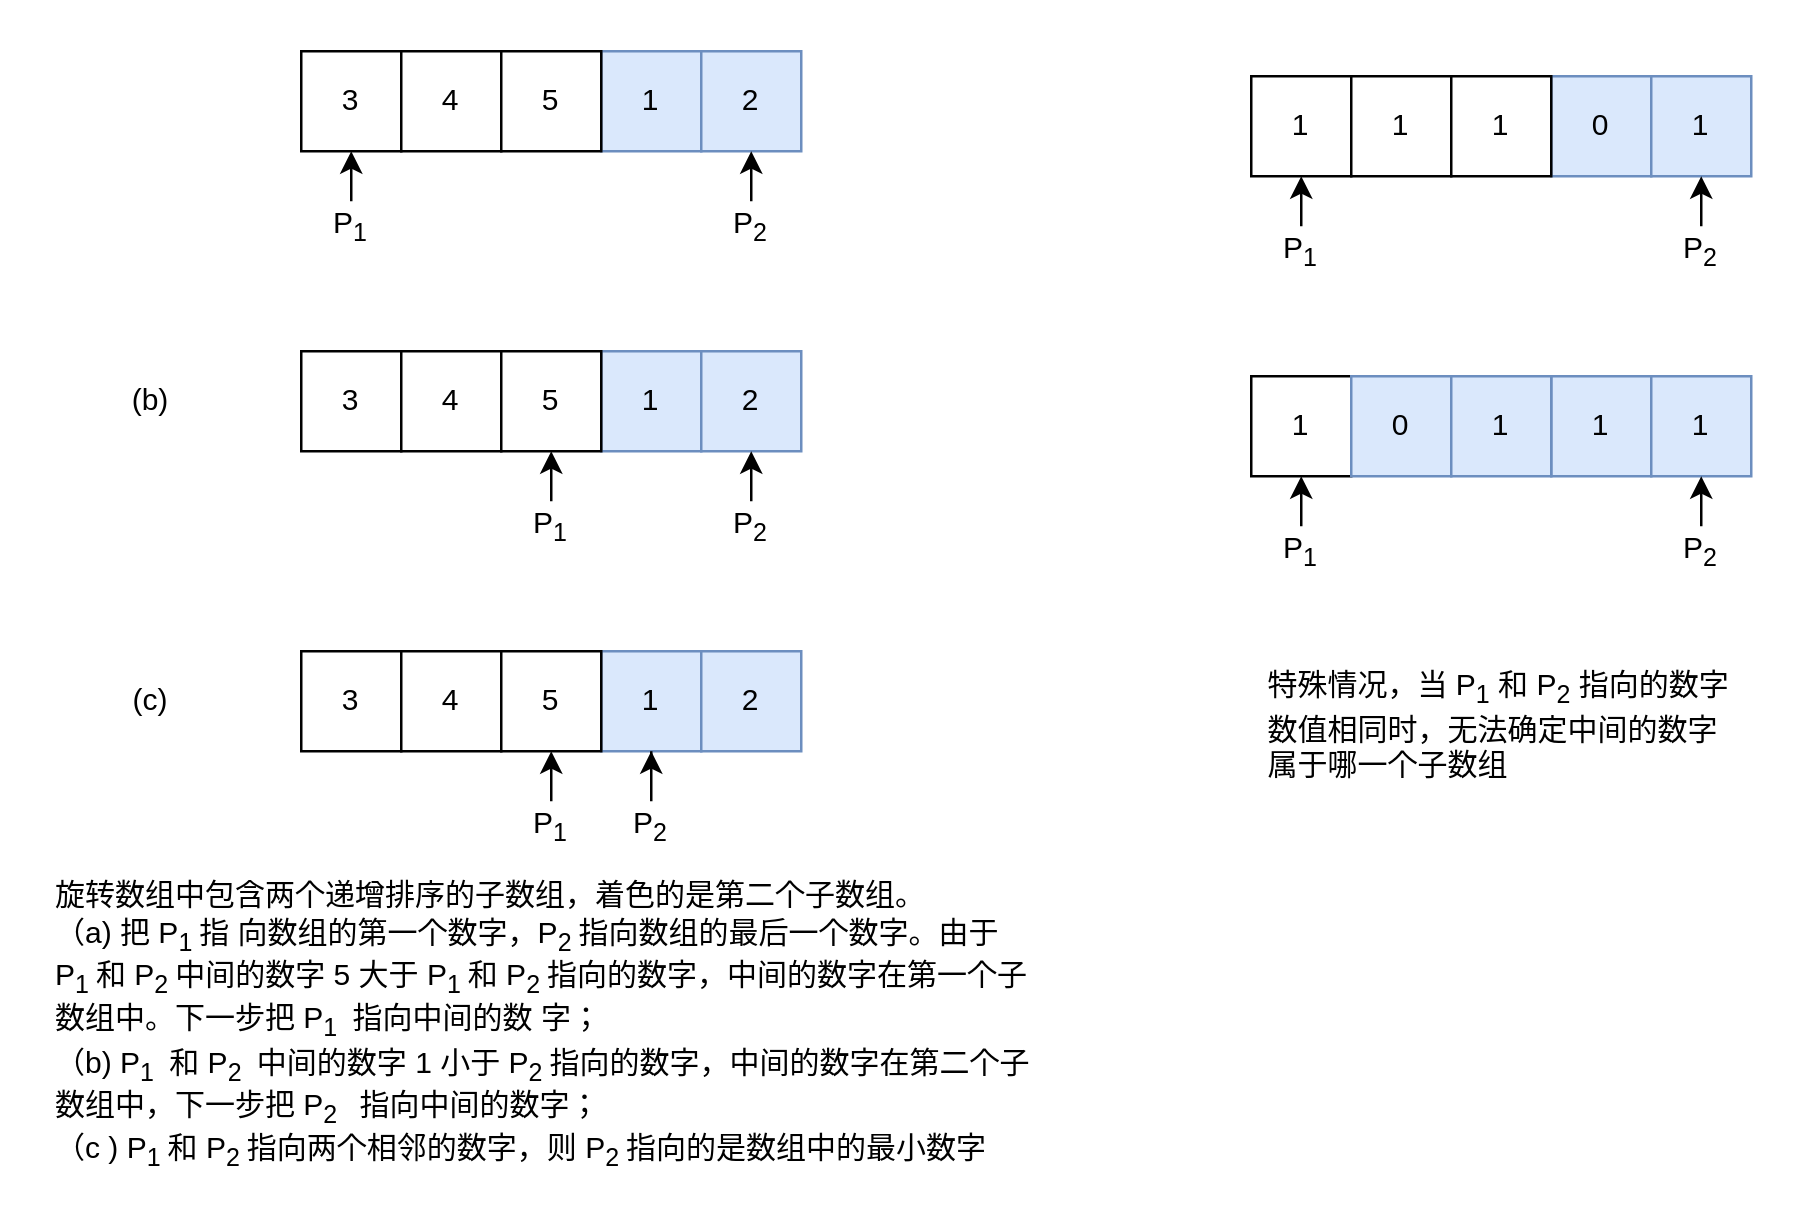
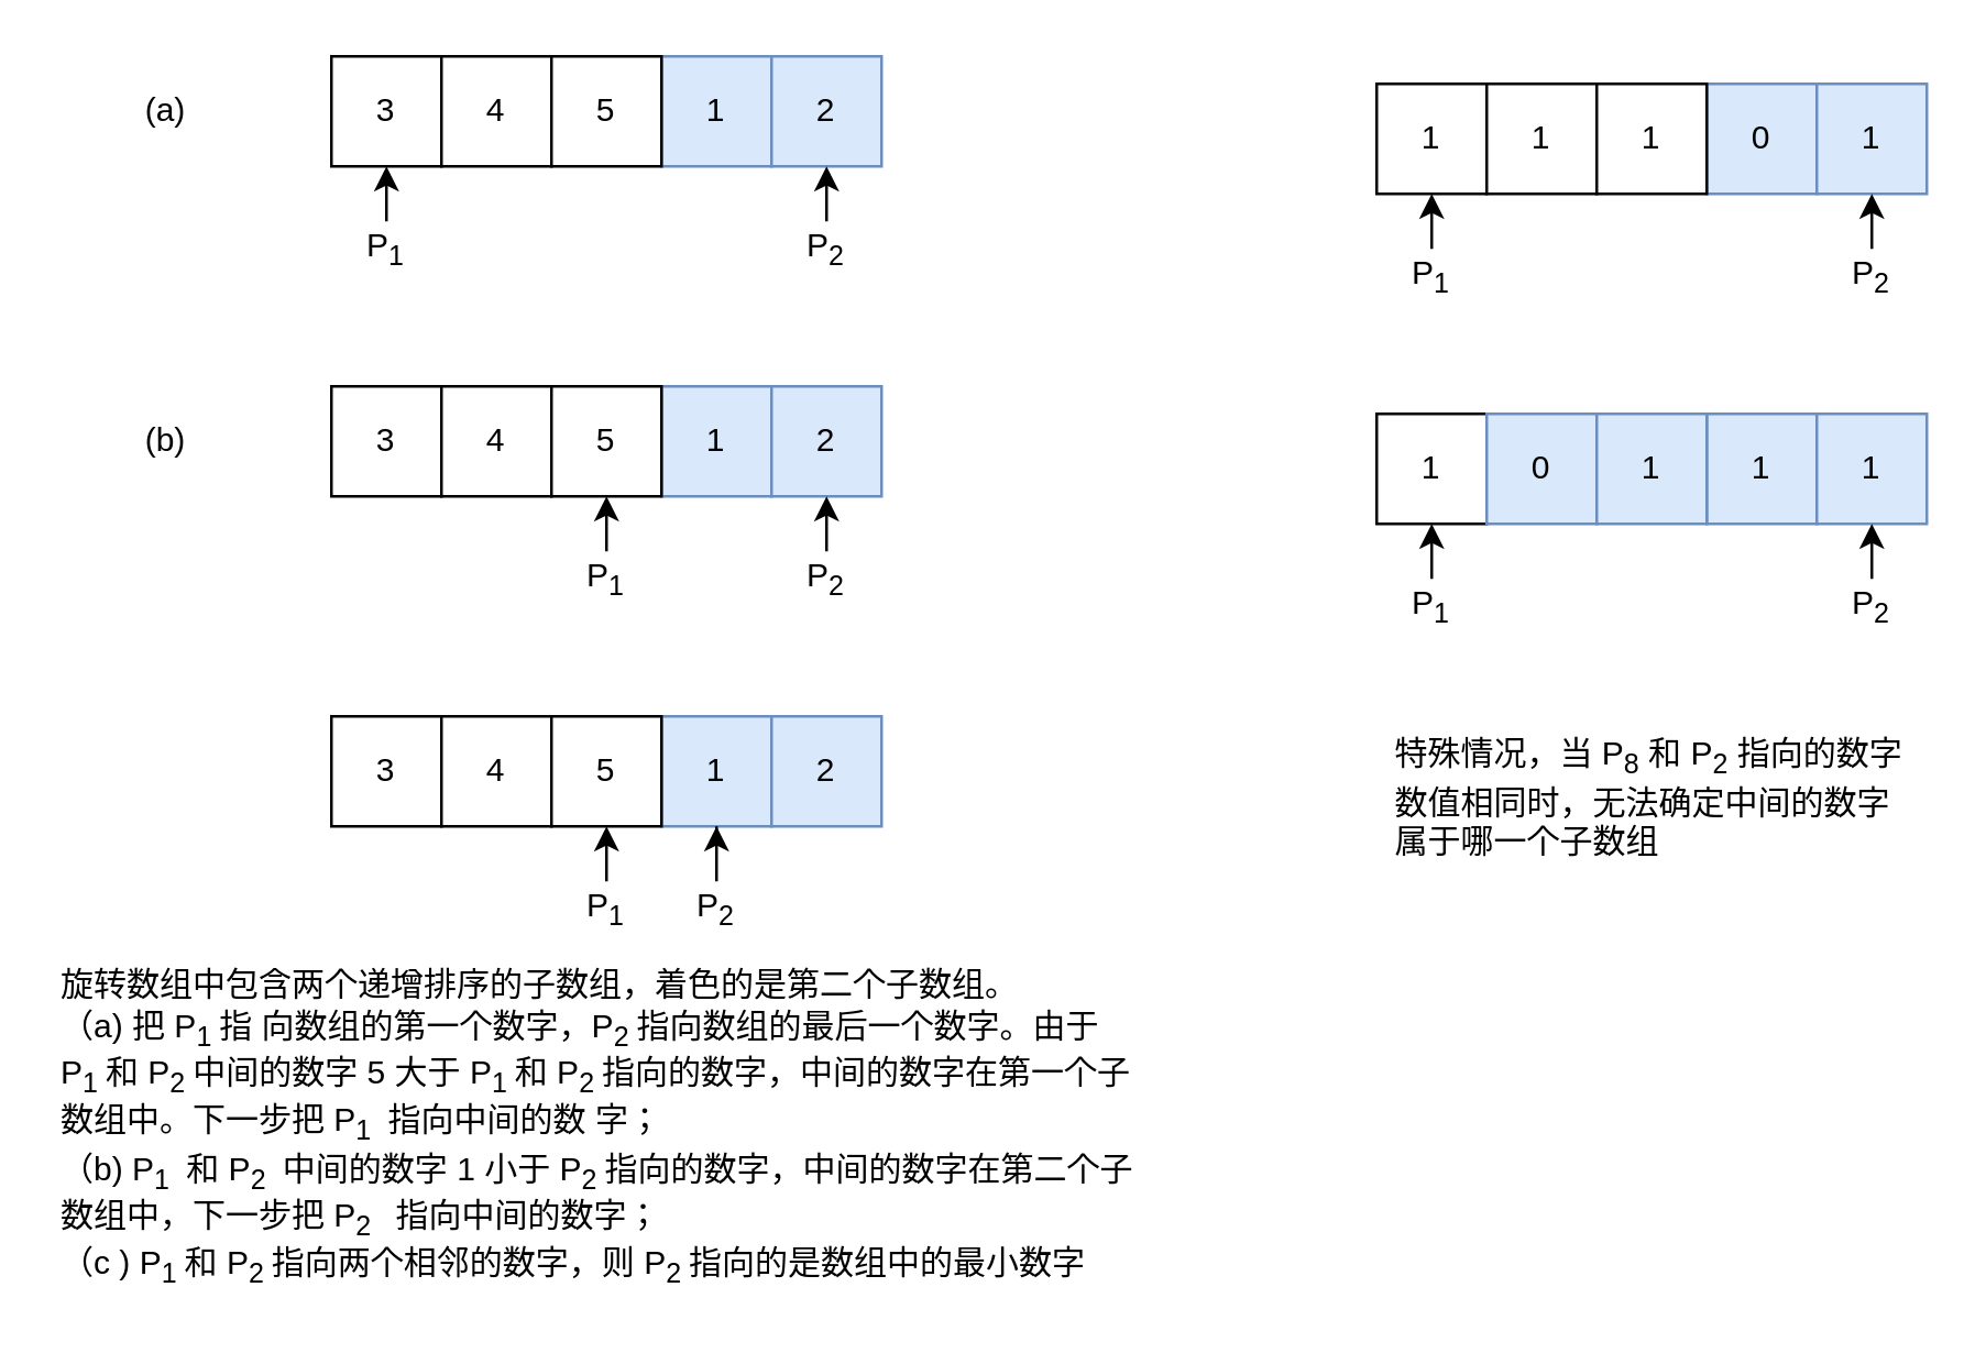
+ <mxCell id="20" value="(a)" style="text;html=1;strokeColor=none;fillColor=none;align=center;verticalAlign=middle;whiteSpace=wrap;rounded=0;" vertex="1" parent="1"><mxGeometry x="40" y="30" width="40" height="20" as="geometry" /></mxCell>
- <mxCell id="22" value="(c)" style="text;html=1;strokeColor=none;fillColor=none;align=center;verticalAlign=middle;whiteSpace=wrap;rounded=0;" vertex="1" parent="1"><mxGeometry x="40" y="270" width="40" height="20" as="geometry" /></mxCell>
- <mxCell id="65" value="特殊情况，当 P&lt;sub&gt;1&lt;/sub&gt;&amp;nbsp;和 P&lt;sub&gt;2&lt;/sub&gt;&amp;nbsp;指向的数字数值相同时，无法确定中间的数字属于哪一个子数组" style="text;html=1;strokeColor=none;fillColor=none;align=left;verticalAlign=middle;whiteSpace=wrap;rounded=0;" vertex="1" parent="1"><mxGeometry x="505" y="270" width="190" height="40" as="geometry" /></mxCell>
+ <mxCell id="65" value="特殊情况，当 P&lt;sub&gt;8&lt;/sub&gt;&amp;nbsp;和 P&lt;sub&gt;2&lt;/sub&gt;&amp;nbsp;指向的数字数值相同时，无法确定中间的数字属于哪一个子数组" style="text;html=1;strokeColor=none;fillColor=none;align=left;verticalAlign=middle;whiteSpace=wrap;rounded=0;" vertex="1" parent="1"><mxGeometry x="505" y="270" width="190" height="40" as="geometry" /></mxCell>
